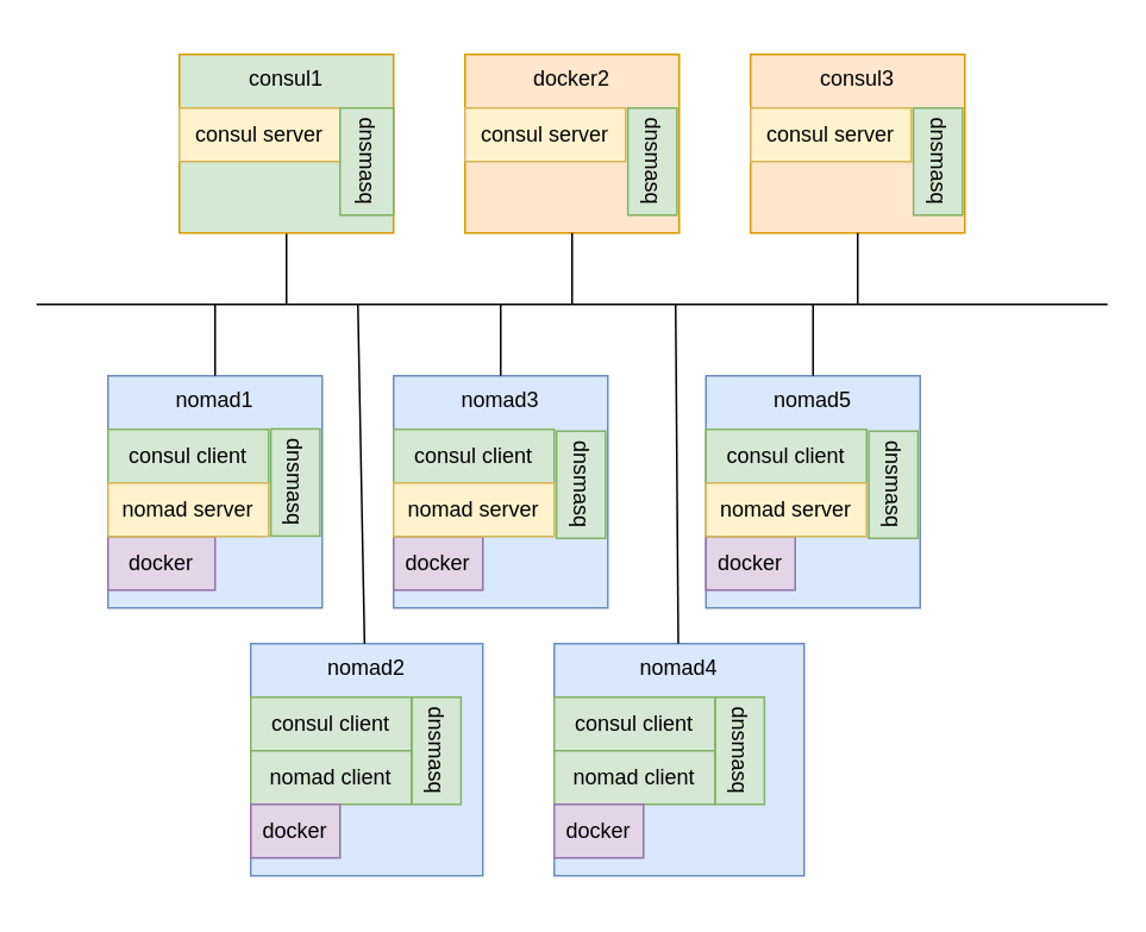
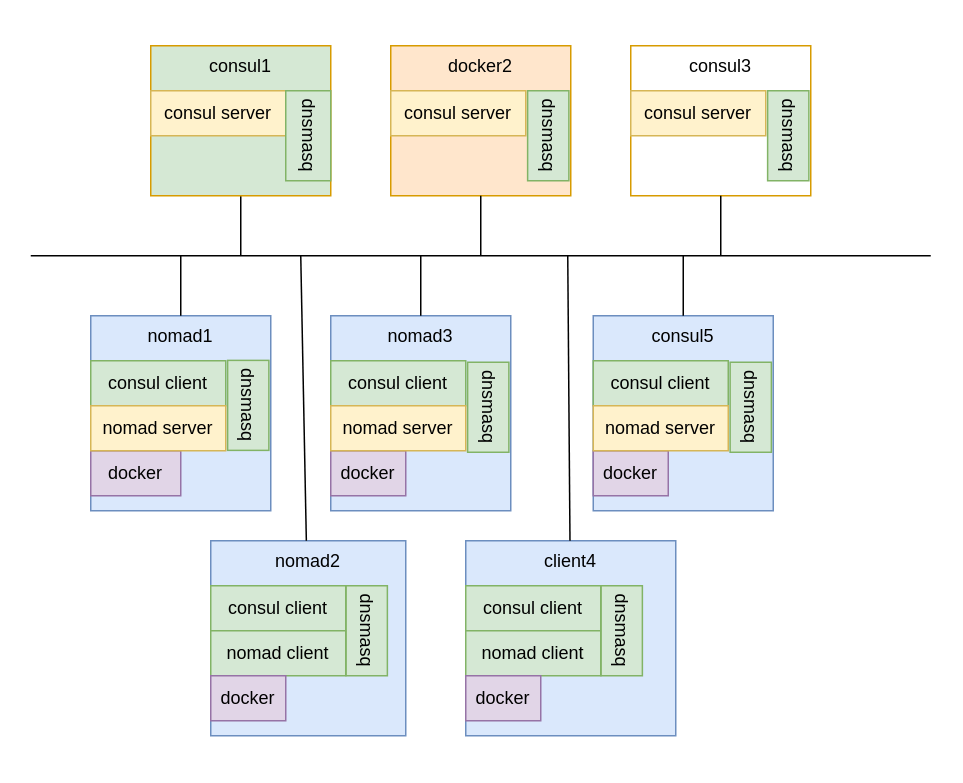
- <mxCell id="43" value="consul3" style="rounded=0;whiteSpace=wrap;html=1;align=center;verticalAlign=top;fillColor=#ffe6cc;strokeColor=#d79b00;" parent="42" vertex="1"><mxGeometry y="10" width="120" height="100" as="geometry" /></mxCell>
+ <mxCell id="43" value="consul3" style="rounded=0;whiteSpace=wrap;html=1;align=center;verticalAlign=top;fillColor=#ffffff;strokeColor=#d79b00;" parent="42" vertex="1"><mxGeometry y="10" width="120" height="100" as="geometry" /></mxCell>
- <mxCell id="17" value="nomad5" style="rounded=0;whiteSpace=wrap;html=1;align=center;verticalAlign=top;fontStyle=0;fillColor=#dae8fc;strokeColor=#6c8ebf;" parent="16" vertex="1"><mxGeometry y="10" width="120" height="130" as="geometry" /></mxCell>
+ <mxCell id="17" value="consul5" style="rounded=0;whiteSpace=wrap;html=1;align=center;verticalAlign=top;fontStyle=0;fillColor=#dae8fc;strokeColor=#6c8ebf;" parent="16" vertex="1"><mxGeometry y="10" width="120" height="130" as="geometry" /></mxCell>
- <mxCell id="23" value="nomad4" style="rounded=0;whiteSpace=wrap;html=1;align=center;verticalAlign=top;fontStyle=0;fillColor=#dae8fc;strokeColor=#6c8ebf;" parent="22" vertex="1"><mxGeometry x="10" y="10" width="140" height="130" as="geometry" /></mxCell>
+ <mxCell id="23" value="client4" style="rounded=0;whiteSpace=wrap;html=1;align=center;verticalAlign=top;fontStyle=0;fillColor=#dae8fc;strokeColor=#6c8ebf;" parent="22" vertex="1"><mxGeometry x="10" y="10" width="140" height="130" as="geometry" /></mxCell>
